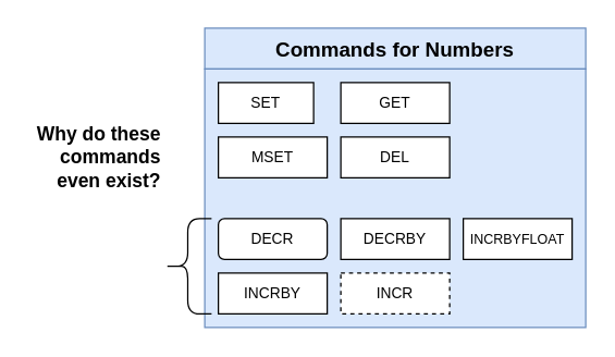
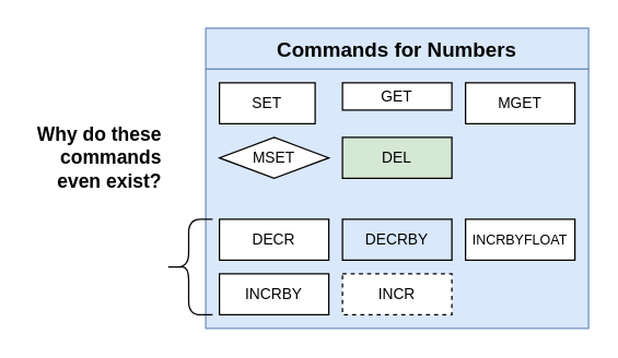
- <mxCell id="4" value="GET" style="rounded=0;whiteSpace=wrap;html=1;fontSize=11;" vertex="1" parent="1"><mxGeometry x="250" y="60" width="80" height="30" as="geometry" /></mxCell>
+ <mxCell id="4" value="GET" style="rounded=0;whiteSpace=wrap;html=1;fontSize=11;" vertex="1" parent="1"><mxGeometry x="250" y="60" width="80" height="20" as="geometry" /></mxCell>
+ <mxCell id="6" value="MGET" style="rounded=0;whiteSpace=wrap;html=1;fontSize=11;" vertex="1" parent="1"><mxGeometry x="340" y="60" width="80" height="30" as="geometry" /></mxCell>
- <mxCell id="7" value="MSET" style="rounded=0;whiteSpace=wrap;html=1;fontSize=11;" vertex="1" parent="1"><mxGeometry x="160" y="100" width="80" height="30" as="geometry" /></mxCell>
+ <mxCell id="7" value="MSET" style="rhombus;whiteSpace=wrap;html=1;fontSize=11;" vertex="1" parent="1"><mxGeometry x="160" y="100" width="80" height="30" as="geometry" /></mxCell>
- <mxCell id="13" value="DEL" style="rounded=0;whiteSpace=wrap;html=1;fontSize=11;" vertex="1" parent="1"><mxGeometry x="250" y="100" width="80" height="30" as="geometry" /></mxCell>
+ <mxCell id="13" value="DEL" style="rounded=0;whiteSpace=wrap;html=1;fontSize=11;fillColor=#d5e8d4;" vertex="1" parent="1"><mxGeometry x="250" y="100" width="80" height="30" as="geometry" /></mxCell>
- <mxCell id="9" value="DECR" style="whiteSpace=wrap;html=1;fontSize=11;rounded=1;" vertex="1" parent="1"><mxGeometry x="160" y="160" width="80" height="30" as="geometry" /></mxCell>
+ <mxCell id="9" value="DECR" style="rounded=0;whiteSpace=wrap;html=1;fontSize=11;" vertex="1" parent="1"><mxGeometry x="160" y="160" width="80" height="30" as="geometry" /></mxCell>
- <mxCell id="12" value="DECRBY" style="rounded=0;whiteSpace=wrap;html=1;fontSize=11;" vertex="1" parent="1"><mxGeometry x="250" y="160" width="80" height="30" as="geometry" /></mxCell>
+ <mxCell id="12" value="DECRBY" style="rounded=0;whiteSpace=wrap;html=1;fontSize=11;fillColor=#dae8fc;" vertex="1" parent="1"><mxGeometry x="250" y="160" width="80" height="30" as="geometry" /></mxCell>
